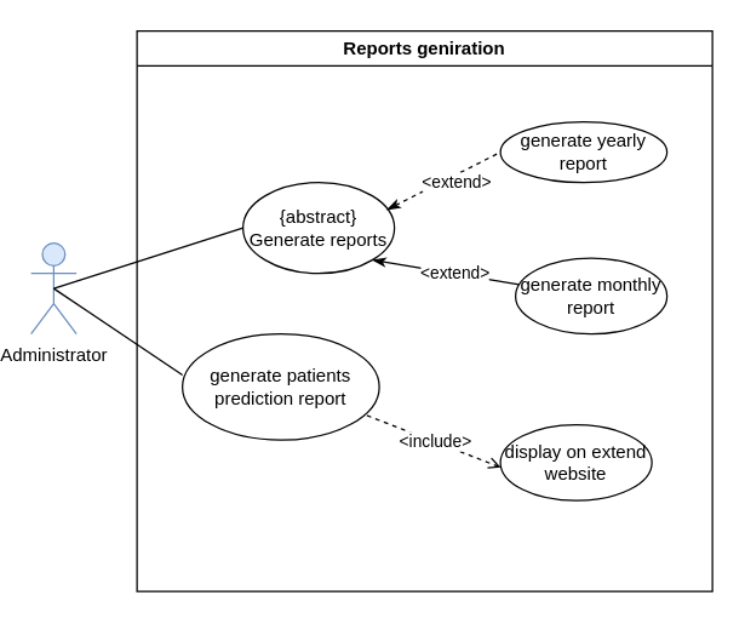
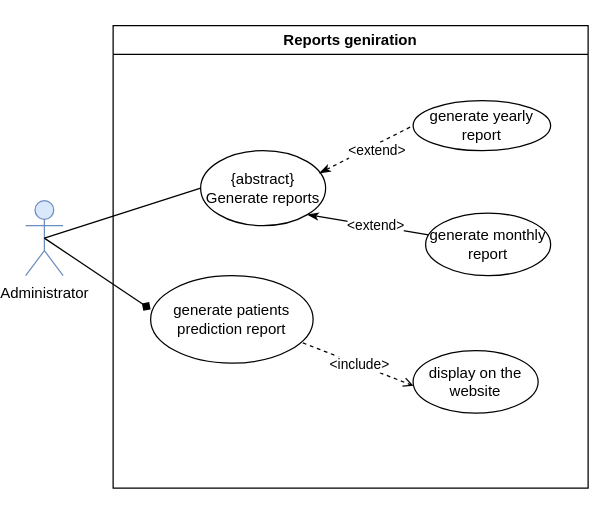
- <mxCell id="9" value="" style="endArrow=none;html=1;rounded=0;entryX=0;entryY=0.386;entryDx=0;entryDy=0;entryPerimeter=0;exitX=0.5;exitY=0.5;exitDx=0;exitDy=0;exitPerimeter=0;" parent="1" source="7" target="11" edge="1"><mxGeometry width="50" height="50" relative="1" as="geometry"><mxPoint x="45" y="140" as="sourcePoint" /><mxPoint x="180" y="170" as="targetPoint" /></mxGeometry></mxCell>
+ <mxCell id="9" value="" style="endArrow=diamond;html=1;rounded=0;entryX=0;entryY=0.386;entryDx=0;entryDy=0;entryPerimeter=0;exitX=0.5;exitY=0.5;exitDx=0;exitDy=0;exitPerimeter=0;" parent="1" source="7" target="11" edge="1"><mxGeometry width="50" height="50" relative="1" as="geometry"><mxPoint x="45" y="140" as="sourcePoint" /><mxPoint x="180" y="170" as="targetPoint" /></mxGeometry></mxCell>
- <mxCell id="12" value="display on extend website" style="ellipse;whiteSpace=wrap;html=1;" vertex="1" parent="10"><mxGeometry x="240" y="260" width="100" height="50" as="geometry" /></mxCell>
+ <mxCell id="12" value="display on the website" style="ellipse;whiteSpace=wrap;html=1;" vertex="1" parent="10"><mxGeometry x="240" y="260" width="100" height="50" as="geometry" /></mxCell>
